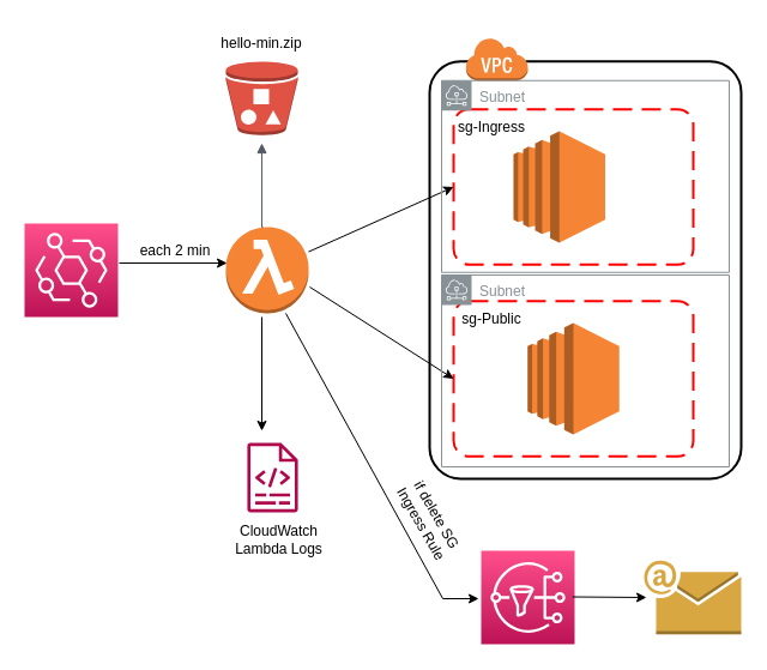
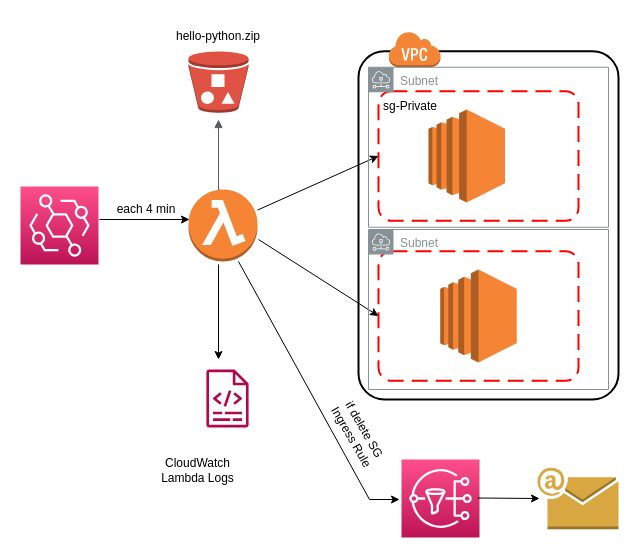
- <mxCell id="22" value="hello-min.zip" style="text;html=1;strokeColor=none;fillColor=none;align=center;verticalAlign=middle;whiteSpace=wrap;rounded=0;" vertex="1" parent="1"><mxGeometry x="173" y="20.75" width="90" height="30" as="geometry" /></mxCell>
+ <mxCell id="22" value="hello-python.zip" style="text;html=1;strokeColor=none;fillColor=none;align=center;verticalAlign=middle;whiteSpace=wrap;rounded=0;" vertex="1" parent="1"><mxGeometry x="173" y="20.75" width="90" height="30" as="geometry" /></mxCell>
- <mxCell id="12" value="sg-Ingress" style="text;html=1;strokeColor=none;fillColor=none;align=center;verticalAlign=middle;whiteSpace=wrap;rounded=0;" vertex="1" parent="1"><mxGeometry x="379.75" y="90.75" width="60" height="30" as="geometry" /></mxCell>
+ <mxCell id="12" value="sg-Private" style="text;html=1;strokeColor=none;fillColor=none;align=center;verticalAlign=middle;whiteSpace=wrap;rounded=0;" vertex="1" parent="1"><mxGeometry x="379.75" y="90.75" width="60" height="30" as="geometry" /></mxCell>
- <mxCell id="14" value="each 2 min" style="text;html=1;strokeColor=none;fillColor=none;align=center;verticalAlign=middle;whiteSpace=wrap;rounded=0;" vertex="1" parent="1"><mxGeometry x="103" y="199" width="86" height="20" as="geometry" /></mxCell>
+ <mxCell id="14" value="each 4 min" style="text;html=1;strokeColor=none;fillColor=none;align=center;verticalAlign=middle;whiteSpace=wrap;rounded=0;" vertex="1" parent="1"><mxGeometry x="103" y="199" width="86" height="20" as="geometry" /></mxCell>
- <mxCell id="13" value="sg-Public" style="text;html=1;strokeColor=none;fillColor=none;align=center;verticalAlign=middle;whiteSpace=wrap;rounded=0;" vertex="1" parent="1"><mxGeometry x="379.75" y="250.75" width="60" height="30" as="geometry" /></mxCell>
- <mxCell id="23" value="CloudWatch Lambda Logs" style="text;html=1;strokeColor=none;fillColor=none;align=center;verticalAlign=middle;whiteSpace=wrap;rounded=0;" vertex="1" parent="1"><mxGeometry x="187" y="435" width="91" height="30" as="geometry" /></mxCell>
+ <mxCell id="23" value="CloudWatch Lambda Logs" style="text;html=1;strokeColor=none;fillColor=none;align=center;verticalAlign=middle;whiteSpace=wrap;rounded=0;" vertex="1" parent="1"><mxGeometry x="152" y="455" width="91" height="30" as="geometry" /></mxCell>
